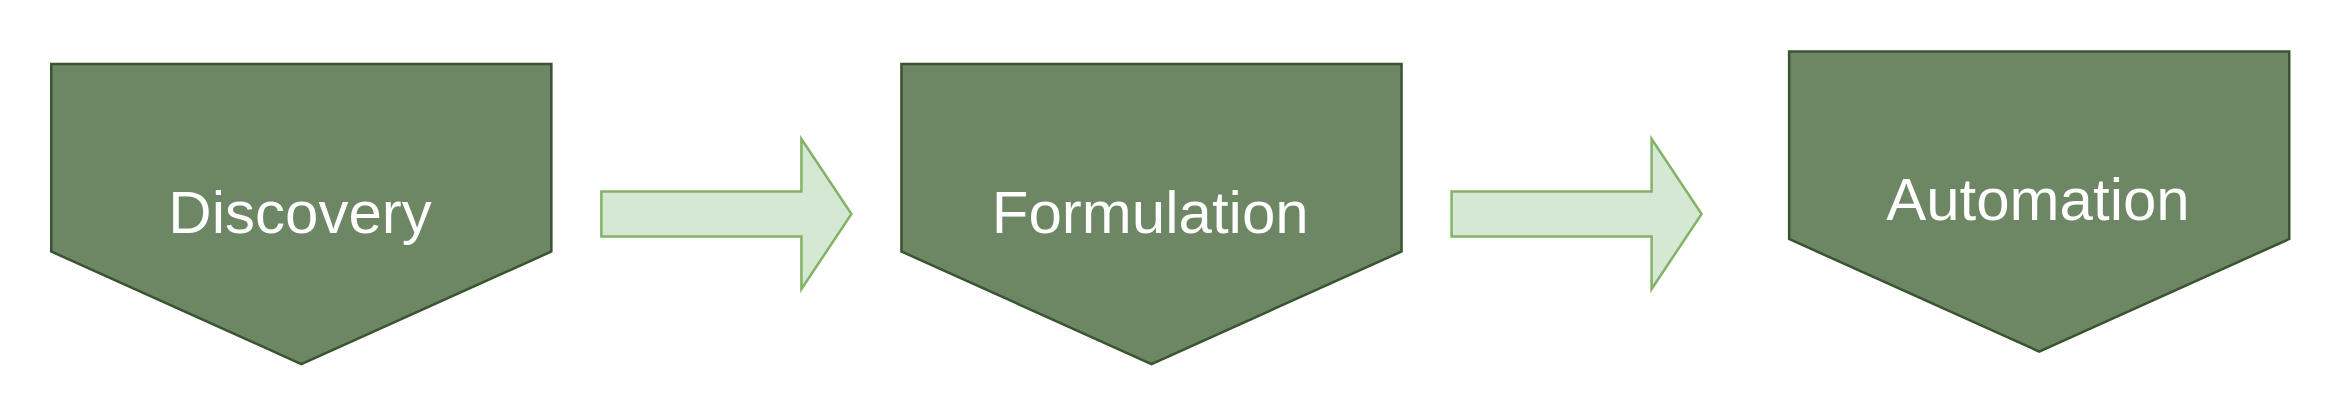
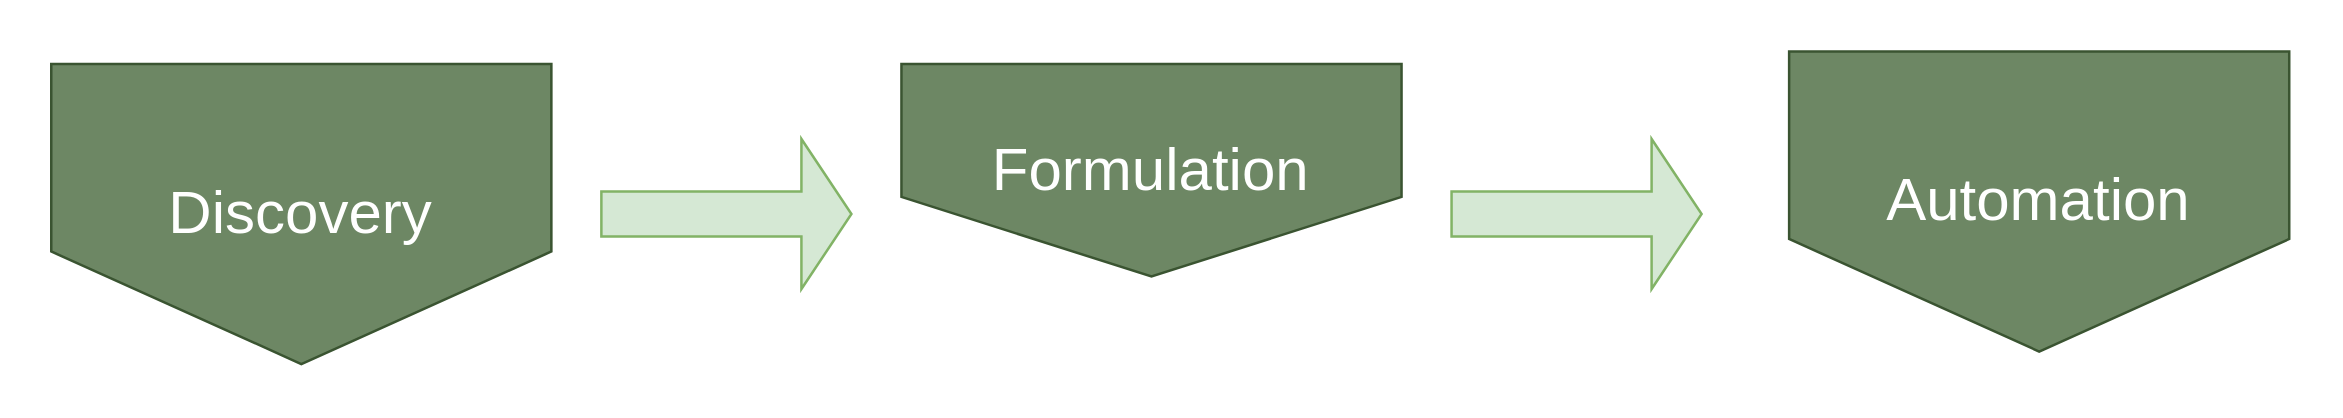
- <mxCell id="4" value="&lt;font style=&quot;font-size: 24px&quot;&gt;Formulation&lt;/font&gt;" style="shape=offPageConnector;whiteSpace=wrap;html=1;fillColor=#6d8764;strokeColor=#3A5431;fontColor=#ffffff;" parent="1" vertex="1"><mxGeometry x="360" y="25" width="200" height="120" as="geometry" /></mxCell>
+ <mxCell id="4" value="&lt;font style=&quot;font-size: 24px&quot;&gt;Formulation&lt;/font&gt;" style="shape=offPageConnector;whiteSpace=wrap;html=1;fillColor=#6d8764;strokeColor=#3A5431;fontColor=#ffffff;" parent="1" vertex="1"><mxGeometry x="360" y="25" width="200" height="85" as="geometry" /></mxCell>
